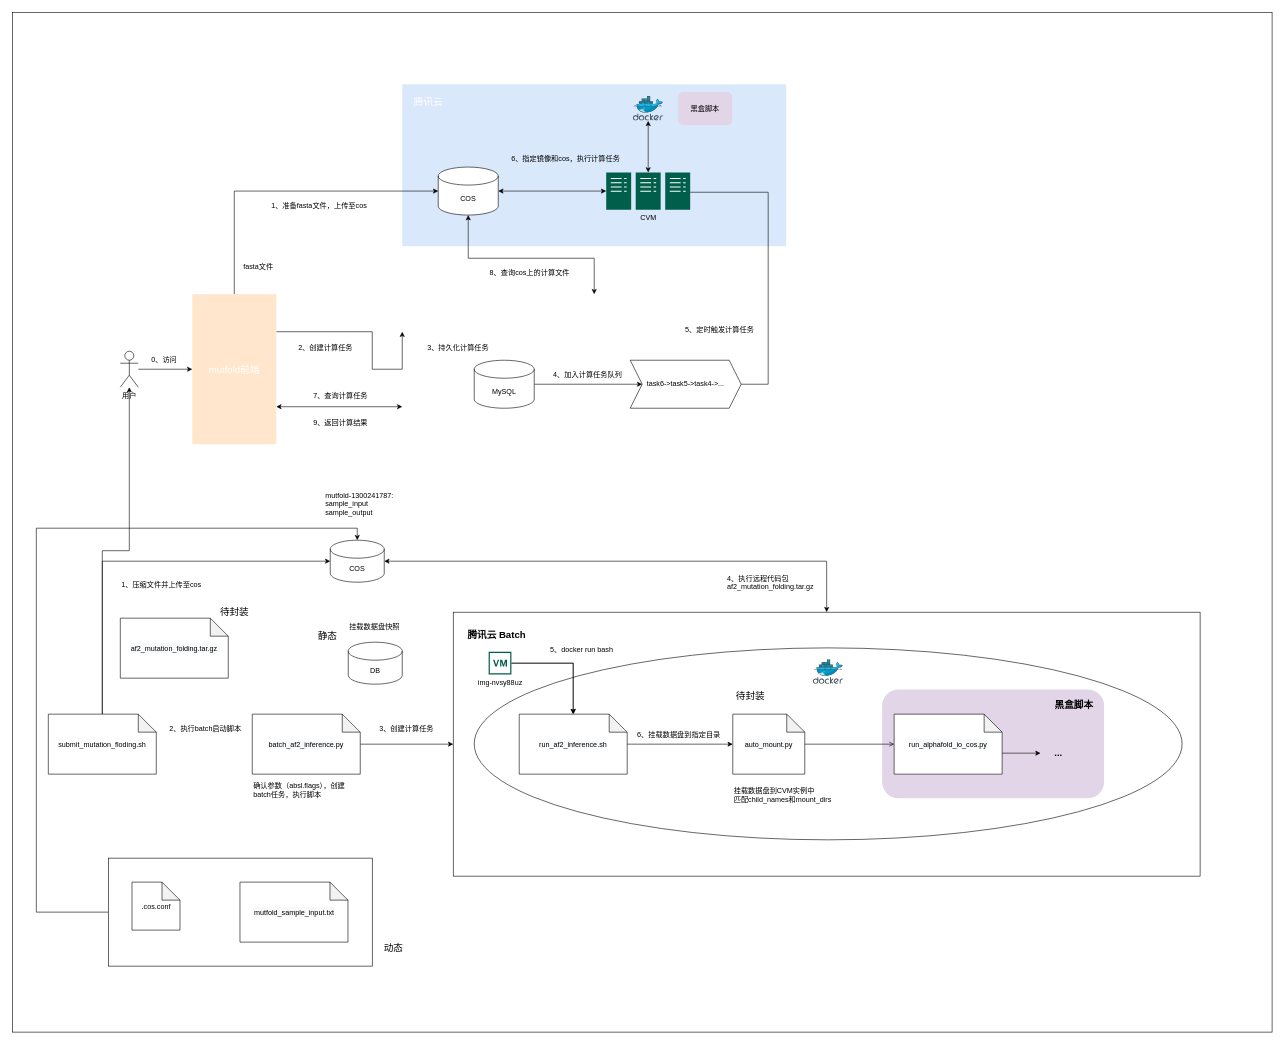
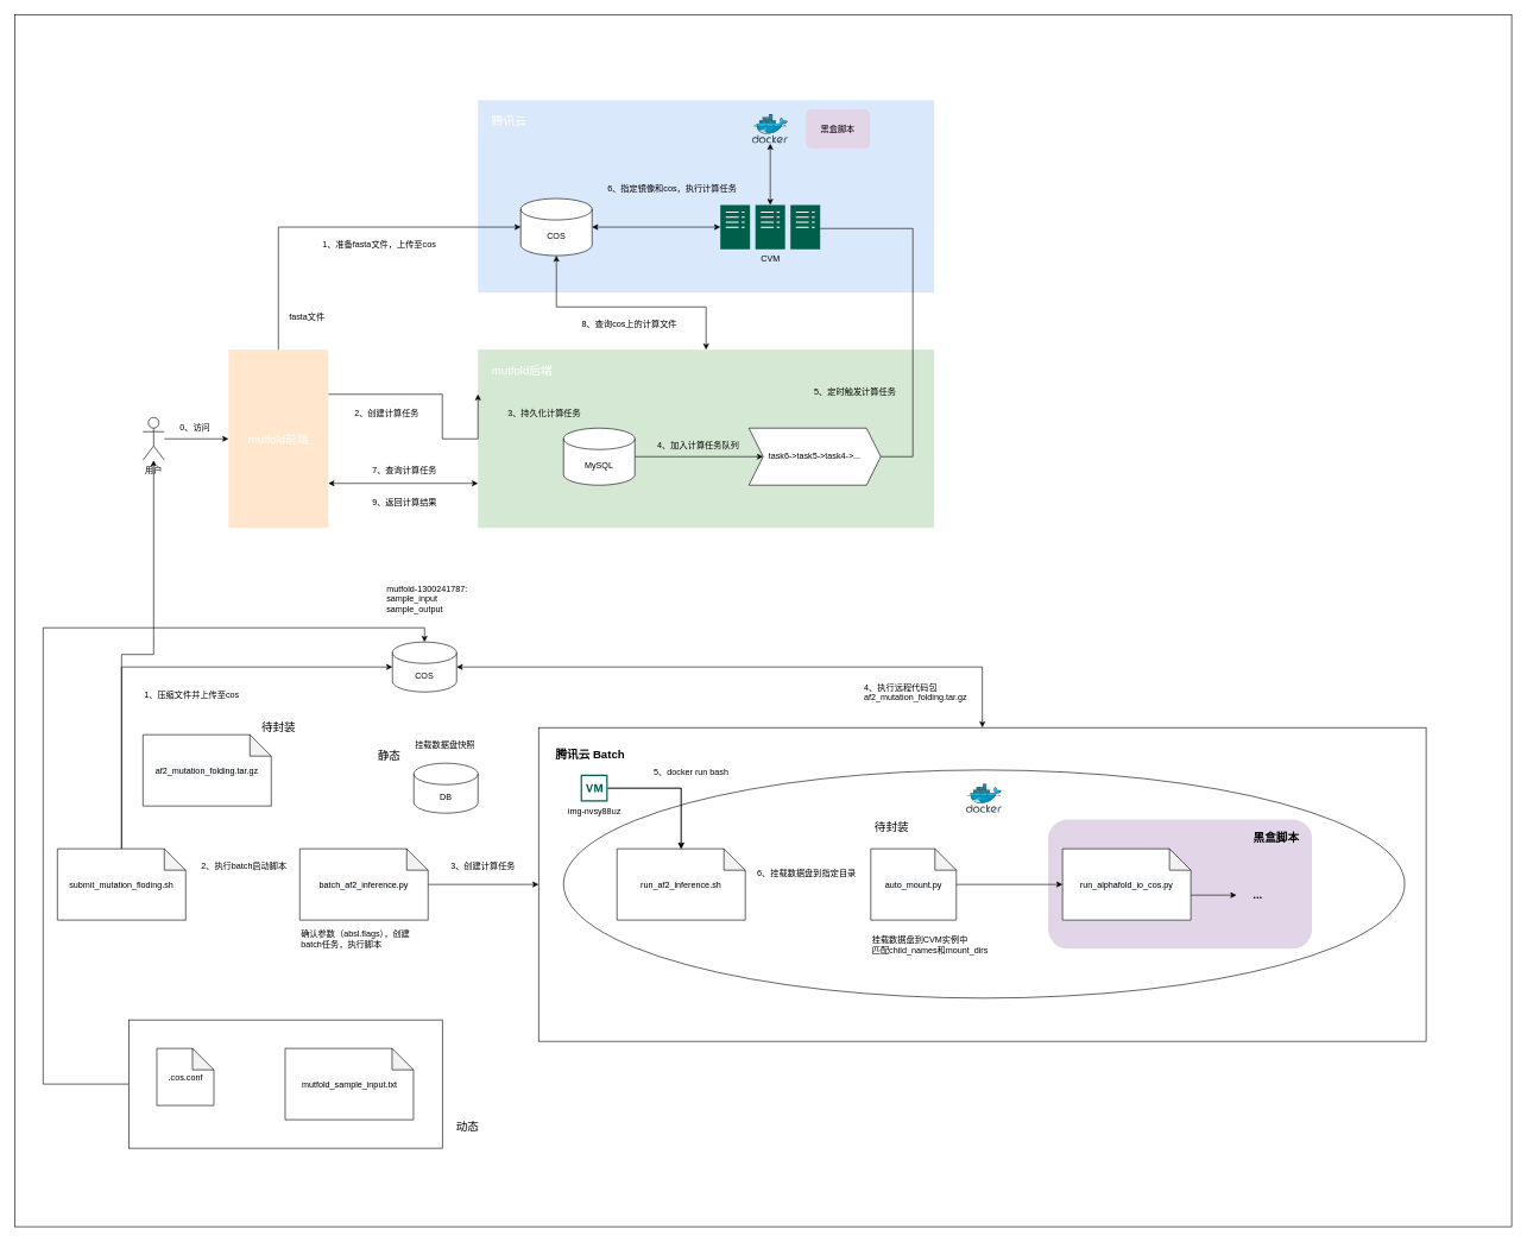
- <mxCell id="8" value="&lt;font style=&quot;font-size: 16px&quot;&gt;&lt;font color=&quot;#ffffff&quot;&gt;&lt;font style=&quot;font-size: 16px&quot;&gt;&amp;nbsp; &amp;nbsp; mutfold后端&lt;br&gt;&lt;br&gt;&lt;br&gt;&lt;/font&gt;&lt;br&gt;&lt;br&gt;&lt;br&gt;&lt;br&gt;&lt;br&gt;&lt;br&gt;&lt;br&gt;&lt;/font&gt;&lt;br&gt;&lt;/font&gt;" style="rounded=0;whiteSpace=wrap;html=1;fillColor=#ffffff;strokeColor=none;align=left;" parent="1" vertex="1"><mxGeometry x="670" y="490" width="640" height="250" as="geometry" /></mxCell>
+ <mxCell id="8" value="&lt;font style=&quot;font-size: 16px&quot;&gt;&lt;font color=&quot;#ffffff&quot;&gt;&lt;font style=&quot;font-size: 16px&quot;&gt;&amp;nbsp; &amp;nbsp; mutfold后端&lt;br&gt;&lt;br&gt;&lt;br&gt;&lt;/font&gt;&lt;br&gt;&lt;br&gt;&lt;br&gt;&lt;br&gt;&lt;br&gt;&lt;br&gt;&lt;br&gt;&lt;/font&gt;&lt;br&gt;&lt;/font&gt;" style="rounded=0;whiteSpace=wrap;html=1;fillColor=#d5e8d4;strokeColor=none;align=left;" parent="1" vertex="1"><mxGeometry x="670" y="490" width="640" height="250" as="geometry" /></mxCell>
- <mxCell id="47" style="edgeStyle=orthogonalEdgeStyle;rounded=0;orthogonalLoop=1;jettySize=auto;html=1;entryX=0;entryY=0.5;entryDx=0;entryDy=0;entryPerimeter=0;fontSize=12;fontColor=#000000;startArrow=none;startFill=0;endArrow=classic;endFill=1;" parent="1" source="48" target="63" edge="1"><mxGeometry relative="1" as="geometry" /></mxCell>
- <mxCell id="62" style="edgeStyle=orthogonalEdgeStyle;rounded=0;orthogonalLoop=1;jettySize=auto;html=1;fontSize=12;fontColor=#000000;startArrow=none;startFill=0;endArrow=open;endFill=1;" parent="1" source="63" target="65" edge="1"><mxGeometry relative="1" as="geometry" /></mxCell>
+ <mxCell id="62" style="edgeStyle=orthogonalEdgeStyle;rounded=0;orthogonalLoop=1;jettySize=auto;html=1;fontSize=12;fontColor=#000000;startArrow=none;startFill=0;endArrow=classic;endFill=1;" parent="1" source="63" target="65" edge="1"><mxGeometry relative="1" as="geometry" /></mxCell>
